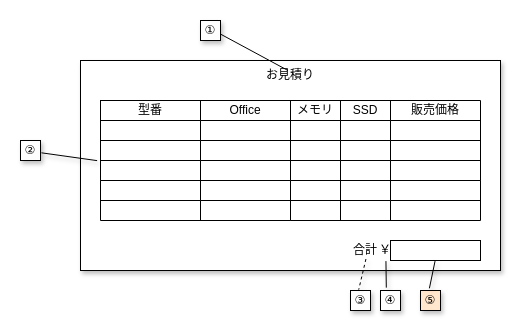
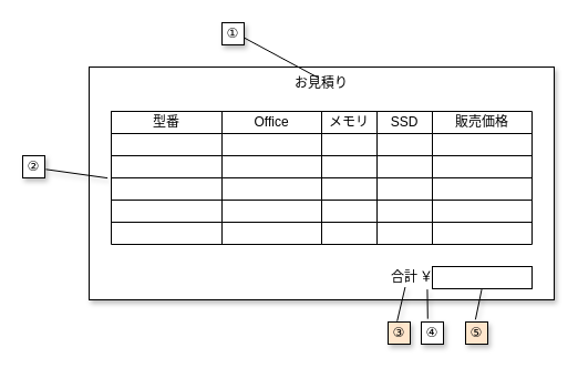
- <mxCell id="82" value="" style="endArrow=none;html=1;rounded=0;shadow=1;entryX=-0.04;entryY=0.59;entryDx=0;entryDy=0;entryPerimeter=0;exitX=0.515;exitY=0.926;exitDx=0;exitDy=0;exitPerimeter=0;dashed=1;" parent="76" source="5" target="81" edge="1"><mxGeometry width="50" height="50" relative="1" as="geometry"><mxPoint x="348.2" y="269.56" as="sourcePoint" /><mxPoint x="346.82" y="436.44" as="targetPoint" /></mxGeometry></mxCell>
+ <mxCell id="82" value="" style="endArrow=none;html=1;rounded=0;shadow=1;entryX=-0.04;entryY=0.59;entryDx=0;entryDy=0;entryPerimeter=0;exitX=0.515;exitY=0.926;exitDx=0;exitDy=0;exitPerimeter=0;" parent="76" source="5" target="81" edge="1"><mxGeometry width="50" height="50" relative="1" as="geometry"><mxPoint x="348.2" y="269.56" as="sourcePoint" /><mxPoint x="346.82" y="436.44" as="targetPoint" /></mxGeometry></mxCell>
- <mxCell id="81" value="③" style="whiteSpace=wrap;html=1;aspect=fixed;shadow=1;direction=south;" parent="76" vertex="1"><mxGeometry x="350" y="290" width="20" height="20" as="geometry" /></mxCell>
+ <mxCell id="81" value="③" style="whiteSpace=wrap;html=1;aspect=fixed;shadow=1;direction=south;fillColor=#ffe6cc;" parent="76" vertex="1"><mxGeometry x="350" y="290" width="20" height="20" as="geometry" /></mxCell>
